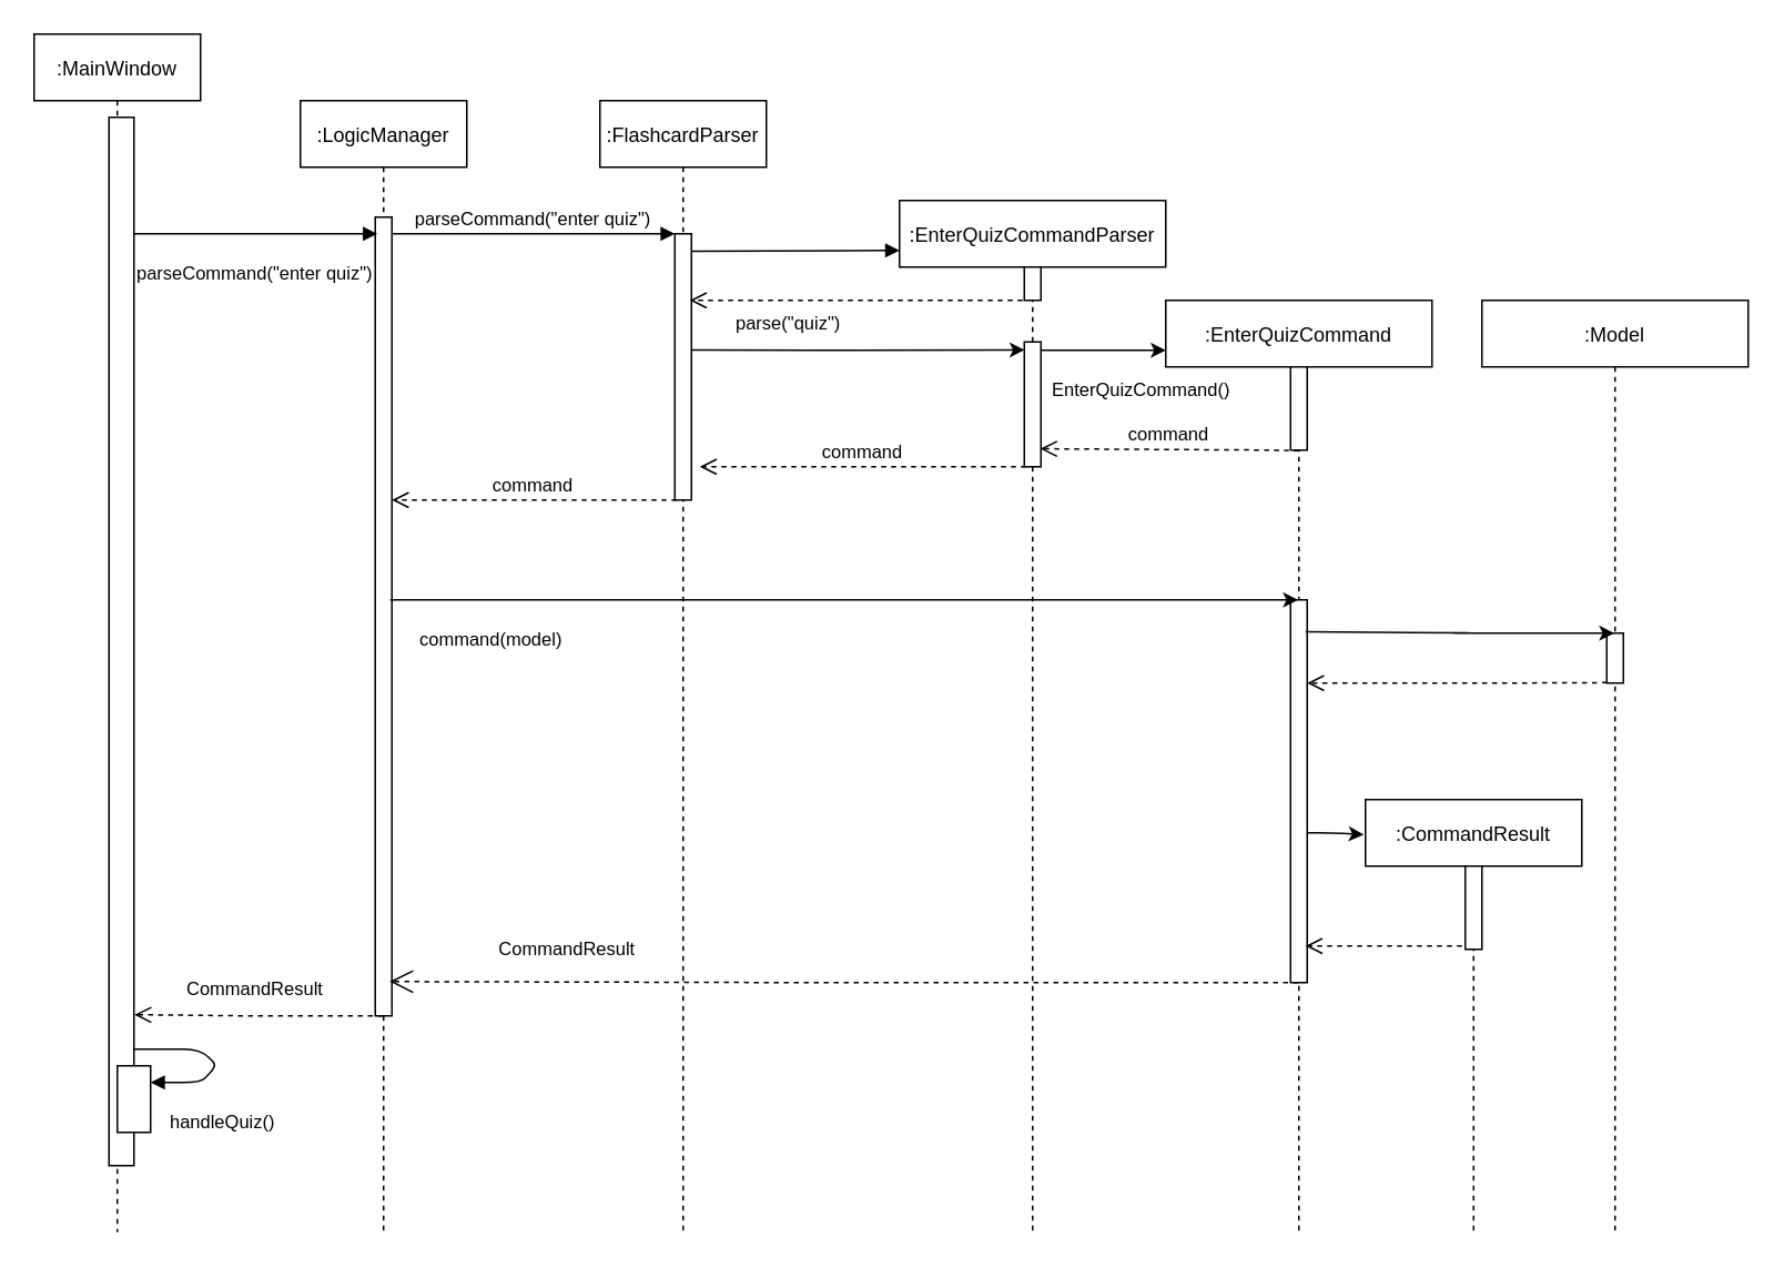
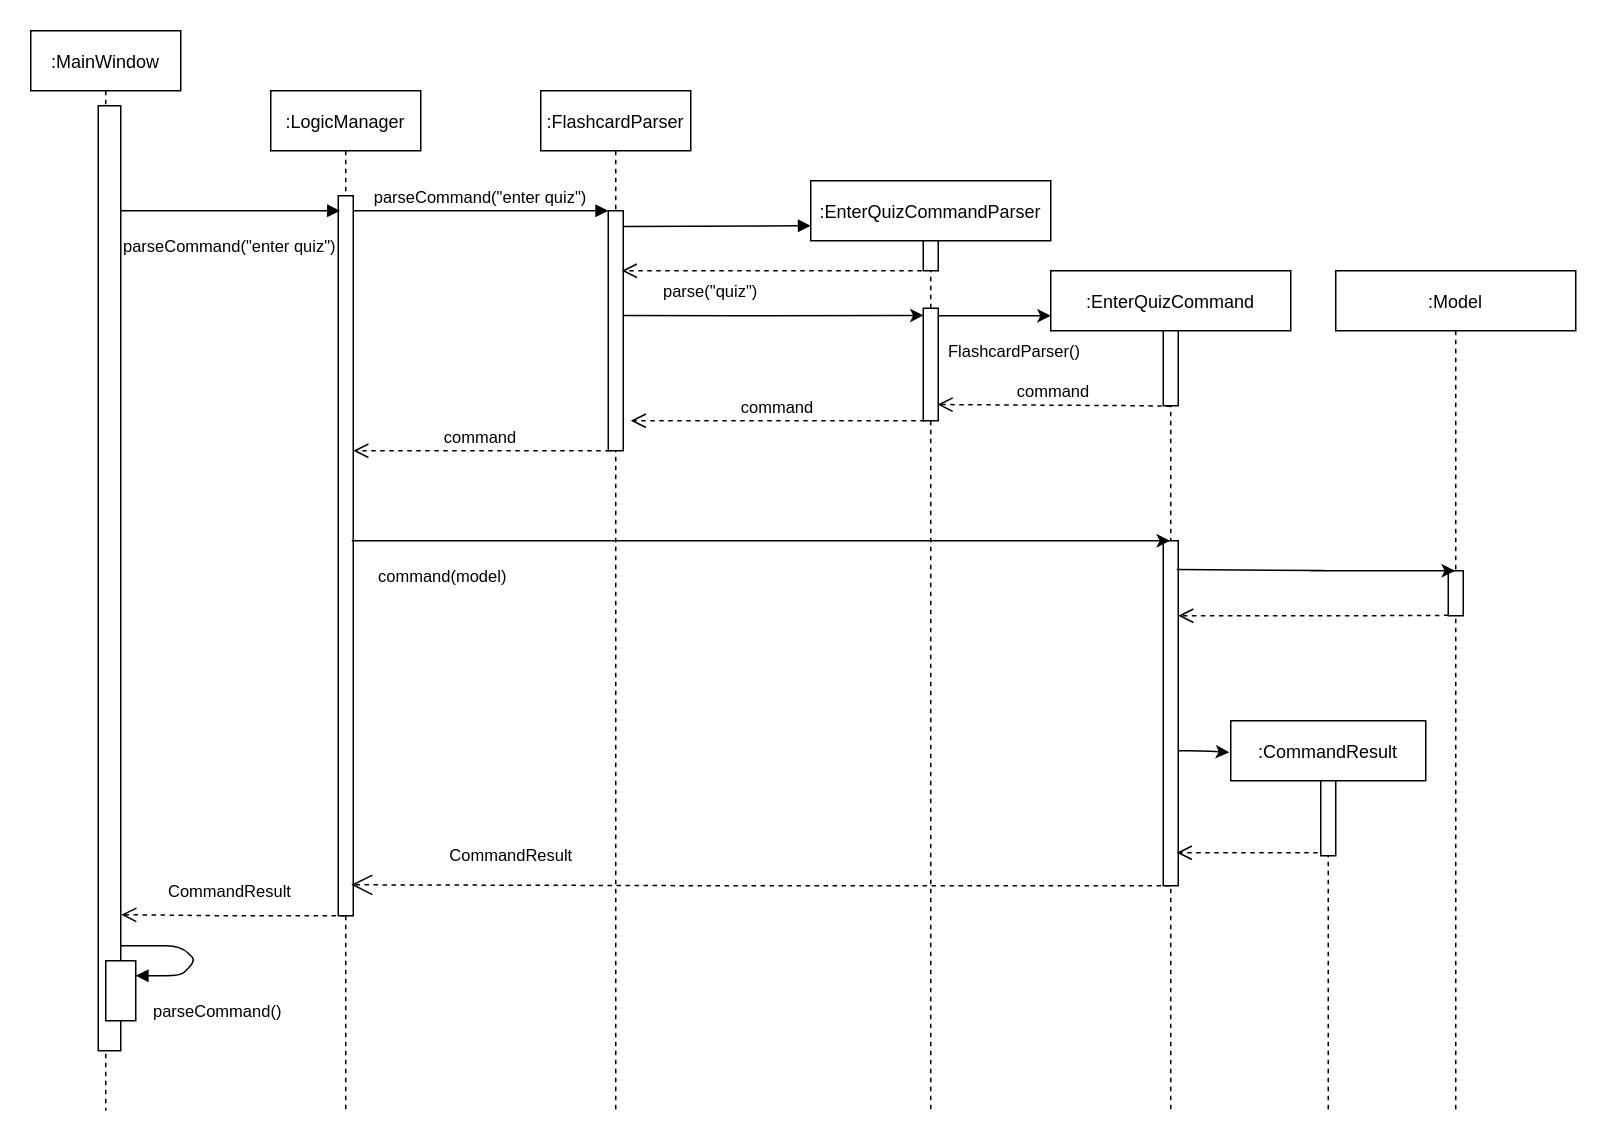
- <mxCell id="32" value="&lt;span style=&quot;color: rgb(0 , 0 , 0) ; font-family: &amp;#34;helvetica&amp;#34; ; font-size: 11px ; font-style: normal ; font-weight: 400 ; letter-spacing: normal ; text-align: center ; text-indent: 0px ; text-transform: none ; word-spacing: 0px ; background-color: rgb(255 , 255 , 255) ; display: inline ; float: none&quot;&gt;EnterQuizCommand()&lt;/span&gt;" style="text;whiteSpace=wrap;html=1;" vertex="1" parent="1"><mxGeometry x="630" y="220" width="130" height="30" as="geometry" /></mxCell>
+ <mxCell id="32" value="&lt;span style=&quot;color: rgb(0 , 0 , 0) ; font-family: &amp;#34;helvetica&amp;#34; ; font-size: 11px ; font-style: normal ; font-weight: 400 ; letter-spacing: normal ; text-align: center ; text-indent: 0px ; text-transform: none ; word-spacing: 0px ; background-color: rgb(255 , 255 , 255) ; display: inline ; float: none&quot;&gt;FlashcardParser()&lt;/span&gt;" style="text;whiteSpace=wrap;html=1;" vertex="1" parent="1"><mxGeometry x="630" y="220" width="130" height="30" as="geometry" /></mxCell>
- <mxCell id="41" value="&lt;span style=&quot;color: rgb(0 , 0 , 0) ; font-family: &amp;#34;helvetica&amp;#34; ; font-size: 11px ; font-style: normal ; font-weight: 400 ; letter-spacing: normal ; text-align: center ; text-indent: 0px ; text-transform: none ; word-spacing: 0px ; background-color: rgb(255 , 255 , 255) ; display: inline ; float: none&quot;&gt;handleQuiz()&lt;/span&gt;" style="text;whiteSpace=wrap;html=1;" vertex="1" parent="1"><mxGeometry x="100" y="660" width="110" height="30" as="geometry" /></mxCell>
+ <mxCell id="41" value="&lt;span style=&quot;color: rgb(0 , 0 , 0) ; font-family: &amp;#34;helvetica&amp;#34; ; font-size: 11px ; font-style: normal ; font-weight: 400 ; letter-spacing: normal ; text-align: center ; text-indent: 0px ; text-transform: none ; word-spacing: 0px ; background-color: rgb(255 , 255 , 255) ; display: inline ; float: none&quot;&gt;parseCommand()&lt;/span&gt;" style="text;whiteSpace=wrap;html=1;" vertex="1" parent="1"><mxGeometry x="100" y="660" width="110" height="30" as="geometry" /></mxCell>
